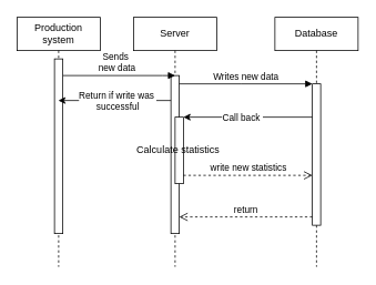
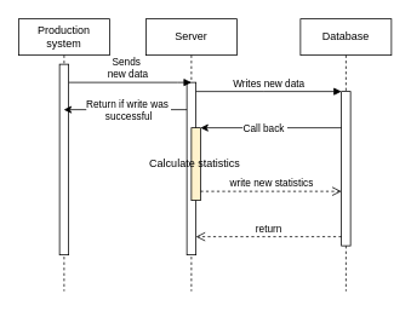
- <mxCell id="4" value="Calculate statistics&amp;nbsp;" style="html=1;points=[];perimeter=orthogonalPerimeter;outlineConnect=0;targetShapes=umlLifeline;portConstraint=eastwest;newEdgeStyle={&quot;edgeStyle&quot;:&quot;elbowEdgeStyle&quot;,&quot;elbow&quot;:&quot;vertical&quot;,&quot;curved&quot;:0,&quot;rounded&quot;:0};" parent="2" vertex="1"><mxGeometry x="50" y="120" width="10" height="80" as="geometry" /></mxCell>
+ <mxCell id="4" value="Calculate statistics&amp;nbsp;" style="html=1;points=[];perimeter=orthogonalPerimeter;outlineConnect=0;targetShapes=umlLifeline;portConstraint=eastwest;newEdgeStyle={&quot;edgeStyle&quot;:&quot;elbowEdgeStyle&quot;,&quot;elbow&quot;:&quot;vertical&quot;,&quot;curved&quot;:0,&quot;rounded&quot;:0};fillColor=#fff2cc;" parent="2" vertex="1"><mxGeometry x="50" y="120" width="10" height="80" as="geometry" /></mxCell>
